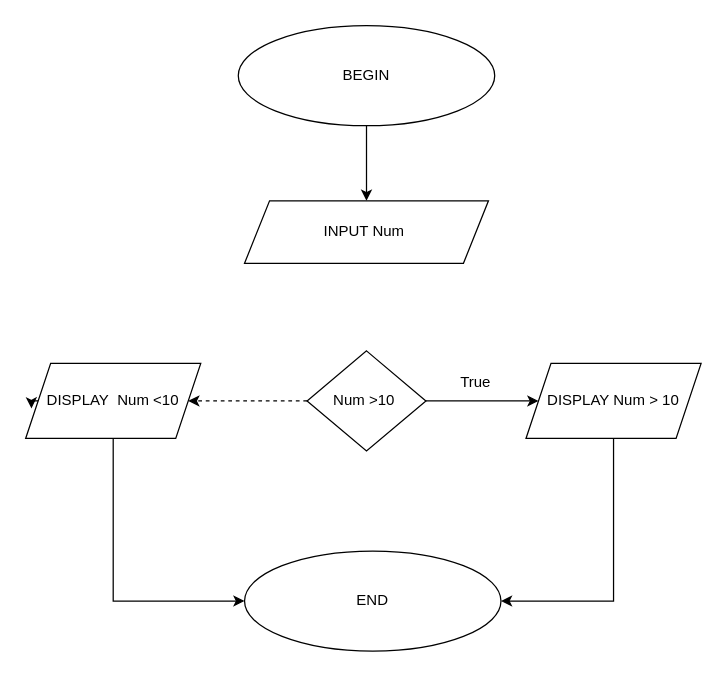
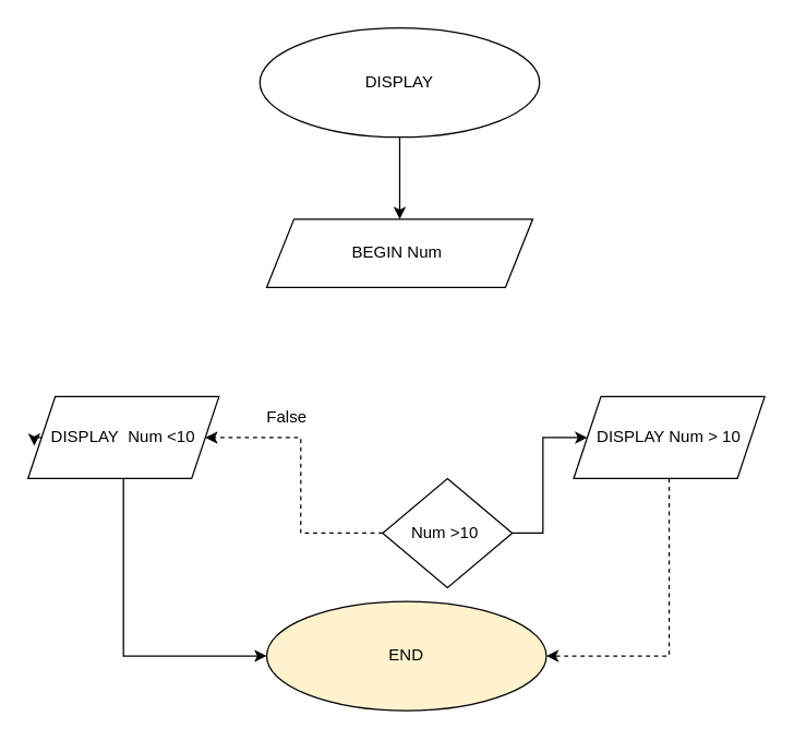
- <mxCell id="3" value="BEGIN" style="ellipse;whiteSpace=wrap;html=1;" vertex="1" parent="1"><mxGeometry x="190" y="20" width="205" height="80" as="geometry" /></mxCell>
+ <mxCell id="3" value="DISPLAY" style="ellipse;whiteSpace=wrap;html=1;" vertex="1" parent="1"><mxGeometry x="190" y="20" width="205" height="80" as="geometry" /></mxCell>
- <mxCell id="4" value="INPUT Num&amp;nbsp;" style="shape=parallelogram;perimeter=parallelogramPerimeter;whiteSpace=wrap;html=1;fixedSize=1;" vertex="1" parent="1"><mxGeometry x="195" y="160" width="195" height="50" as="geometry" /></mxCell>
+ <mxCell id="4" value="BEGIN Num&amp;nbsp;" style="shape=parallelogram;perimeter=parallelogramPerimeter;whiteSpace=wrap;html=1;fixedSize=1;" vertex="1" parent="1"><mxGeometry x="195" y="160" width="195" height="50" as="geometry" /></mxCell>
+ <mxCell id="11" value="False" style="text;html=1;strokeColor=none;fillColor=none;align=center;verticalAlign=middle;whiteSpace=wrap;rounded=0;" vertex="1" parent="1"><mxGeometry x="180" y="290" width="60" height="30" as="geometry" /></mxCell>
- <mxCell id="10" value="True" style="text;html=1;strokeColor=none;fillColor=none;align=center;verticalAlign=middle;whiteSpace=wrap;rounded=0;" vertex="1" parent="1"><mxGeometry x="350" y="290" width="60" height="30" as="geometry" /></mxCell>
- <mxCell id="6" value="Num &amp;gt;10&amp;nbsp;" style="rhombus;whiteSpace=wrap;html=1;" vertex="1" parent="1"><mxGeometry x="245" y="280" width="95" height="80" as="geometry" /></mxCell>
+ <mxCell id="6" value="Num &amp;gt;10&amp;nbsp;" style="rhombus;whiteSpace=wrap;html=1;" vertex="1" parent="1"><mxGeometry x="280" y="350" width="95" height="80" as="geometry" /></mxCell>
- <mxCell id="9" style="edgeStyle=orthogonalEdgeStyle;rounded=0;orthogonalLoop=1;jettySize=auto;html=1;entryX=1;entryY=0.5;entryDx=0;entryDy=0;exitX=0.5;exitY=1;exitDx=0;exitDy=0;" edge="1" parent="1" source="15" target="13"><mxGeometry relative="1" as="geometry" /></mxCell>
+ <mxCell id="9" style="edgeStyle=orthogonalEdgeStyle;rounded=0;orthogonalLoop=1;jettySize=auto;html=1;entryX=1;entryY=0.5;entryDx=0;entryDy=0;exitX=0.5;exitY=1;exitDx=0;exitDy=0;dashed=1;" edge="1" parent="1" source="15" target="13"><mxGeometry relative="1" as="geometry" /></mxCell>
- <mxCell id="13" value="END" style="ellipse;whiteSpace=wrap;html=1;" vertex="1" parent="1"><mxGeometry x="195" y="440" width="205" height="80" as="geometry" /></mxCell>
+ <mxCell id="13" value="END" style="ellipse;whiteSpace=wrap;html=1;fillColor=#fff2cc;" vertex="1" parent="1"><mxGeometry x="195" y="440" width="205" height="80" as="geometry" /></mxCell>
